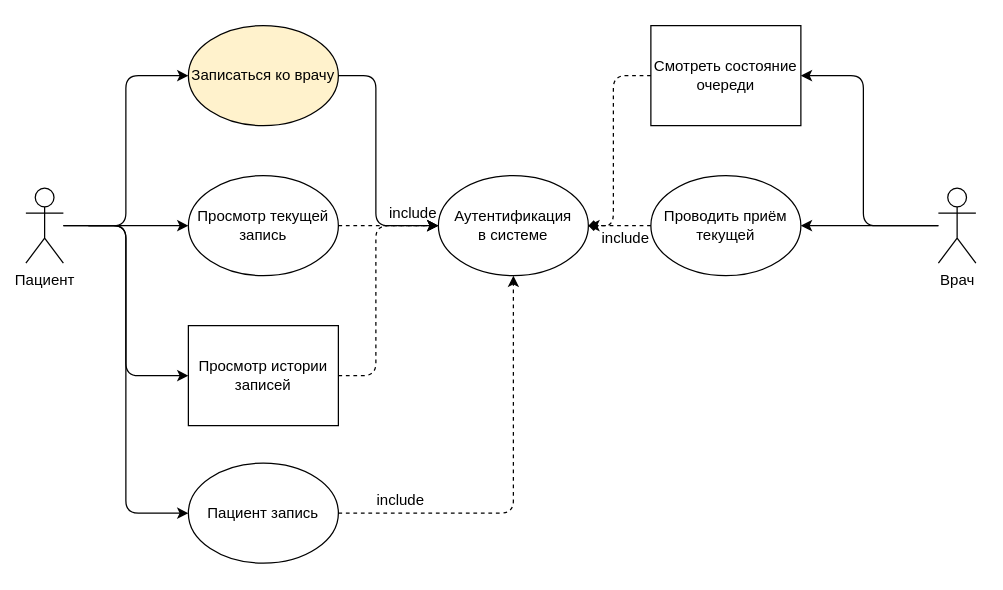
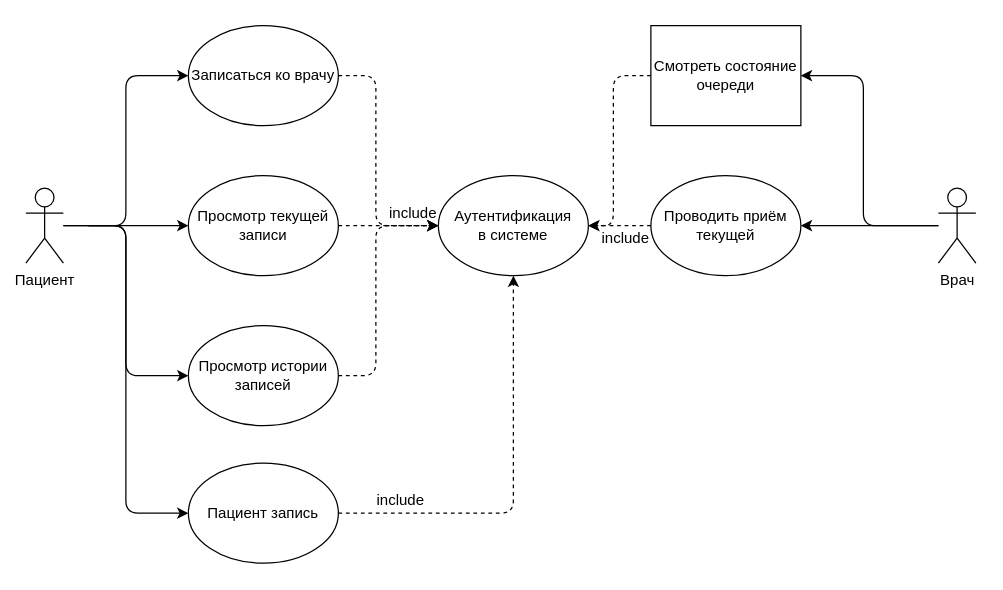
- <mxCell id="4" value="Записаться ко врачу" style="ellipse;whiteSpace=wrap;html=1;verticalAlign=middle;align=center;fillColor=#fff2cc;" vertex="1" parent="1"><mxGeometry x="150" y="20" width="120" height="80" as="geometry" /></mxCell>
+ <mxCell id="4" value="Записаться ко врачу" style="ellipse;whiteSpace=wrap;html=1;verticalAlign=middle;align=center;" vertex="1" parent="1"><mxGeometry x="150" y="20" width="120" height="80" as="geometry" /></mxCell>
- <mxCell id="15" value="" style="endArrow=classic;html=1;dashed=0;entryX=0;entryY=0.5;entryDx=0;entryDy=0;exitX=1;exitY=0.5;exitDx=0;exitDy=0;" edge="1" parent="1" source="4" target="14"><mxGeometry width="50" height="50" relative="1" as="geometry"><mxPoint x="280" y="60" as="sourcePoint" /><mxPoint x="420" y="140" as="targetPoint" /><Array as="points"><mxPoint x="300" y="60" /><mxPoint x="300" y="150" /><mxPoint x="300" y="180" /></Array></mxGeometry></mxCell>
+ <mxCell id="15" value="" style="endArrow=classic;html=1;dashed=1;entryX=0;entryY=0.5;entryDx=0;entryDy=0;exitX=1;exitY=0.5;exitDx=0;exitDy=0;" edge="1" parent="1" source="4" target="14"><mxGeometry width="50" height="50" relative="1" as="geometry"><mxPoint x="280" y="60" as="sourcePoint" /><mxPoint x="420" y="140" as="targetPoint" /><Array as="points"><mxPoint x="300" y="60" /><mxPoint x="300" y="150" /><mxPoint x="300" y="180" /></Array></mxGeometry></mxCell>
- <mxCell id="19" value="" style="endArrow=diamond;html=1;dashed=1;exitX=0;exitY=0.5;exitDx=0;exitDy=0;entryX=1;entryY=0.5;entryDx=0;entryDy=0;" edge="1" parent="1" source="10" target="14"><mxGeometry width="50" height="50" relative="1" as="geometry"><mxPoint x="370" y="190" as="sourcePoint" /><mxPoint x="420" y="140" as="targetPoint" /><Array as="points"><mxPoint x="490" y="60" /><mxPoint x="490" y="180" /></Array></mxGeometry></mxCell>
+ <mxCell id="19" value="" style="endArrow=classic;html=1;dashed=1;exitX=0;exitY=0.5;exitDx=0;exitDy=0;entryX=1;entryY=0.5;entryDx=0;entryDy=0;" edge="1" parent="1" source="10" target="14"><mxGeometry width="50" height="50" relative="1" as="geometry"><mxPoint x="370" y="190" as="sourcePoint" /><mxPoint x="420" y="140" as="targetPoint" /><Array as="points"><mxPoint x="490" y="60" /><mxPoint x="490" y="180" /></Array></mxGeometry></mxCell>
- <mxCell id="5" value="Просмотр текущей запись" style="ellipse;whiteSpace=wrap;html=1;verticalAlign=middle;align=center;" vertex="1" parent="1"><mxGeometry x="150" y="140" width="120" height="80" as="geometry" /></mxCell>
+ <mxCell id="5" value="Просмотр текущей записи" style="ellipse;whiteSpace=wrap;html=1;verticalAlign=middle;align=center;" vertex="1" parent="1"><mxGeometry x="150" y="140" width="120" height="80" as="geometry" /></mxCell>
- <mxCell id="20" value="" style="endArrow=classic;html=1;dashed=1;exitX=0;exitY=0.5;exitDx=0;exitDy=0;entryX=1;entryY=0.5;entryDx=0;entryDy=0;" edge="1" parent="1" source="11" target="14"><mxGeometry width="50" height="50" relative="1" as="geometry"><mxPoint x="370" y="190" as="sourcePoint" /><mxPoint x="420" y="140" as="targetPoint" /></mxGeometry></mxCell>
+ <mxCell id="20" value="" style="endArrow=open;html=1;dashed=1;exitX=0;exitY=0.5;exitDx=0;exitDy=0;entryX=1;entryY=0.5;entryDx=0;entryDy=0;" edge="1" parent="1" source="11" target="14"><mxGeometry width="50" height="50" relative="1" as="geometry"><mxPoint x="370" y="190" as="sourcePoint" /><mxPoint x="420" y="140" as="targetPoint" /></mxGeometry></mxCell>
- <mxCell id="6" value="Просмотр истории записей" style="whiteSpace=wrap;html=1;verticalAlign=middle;align=center;rounded=0;" vertex="1" parent="1"><mxGeometry x="150" y="260" width="120" height="80" as="geometry" /></mxCell>
+ <mxCell id="6" value="Просмотр истории записей" style="ellipse;whiteSpace=wrap;html=1;verticalAlign=middle;align=center;" vertex="1" parent="1"><mxGeometry x="150" y="260" width="120" height="80" as="geometry" /></mxCell>
